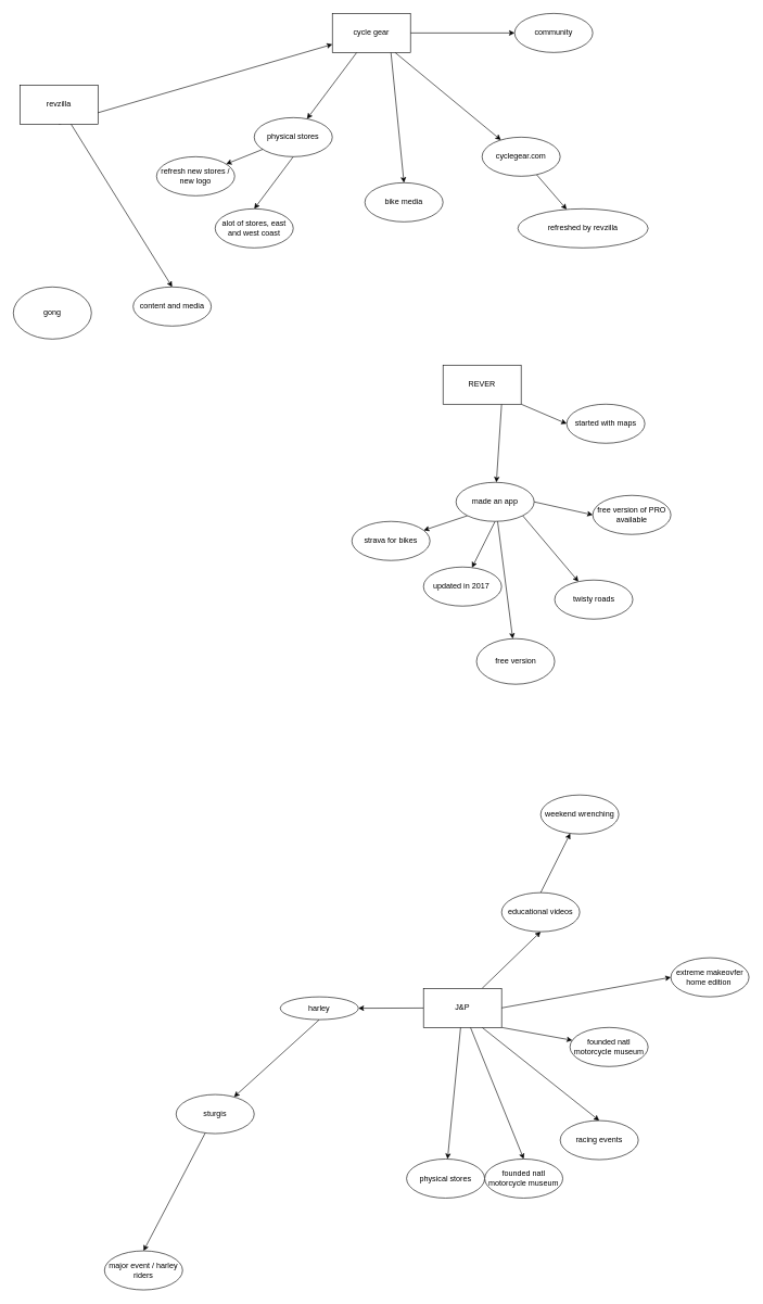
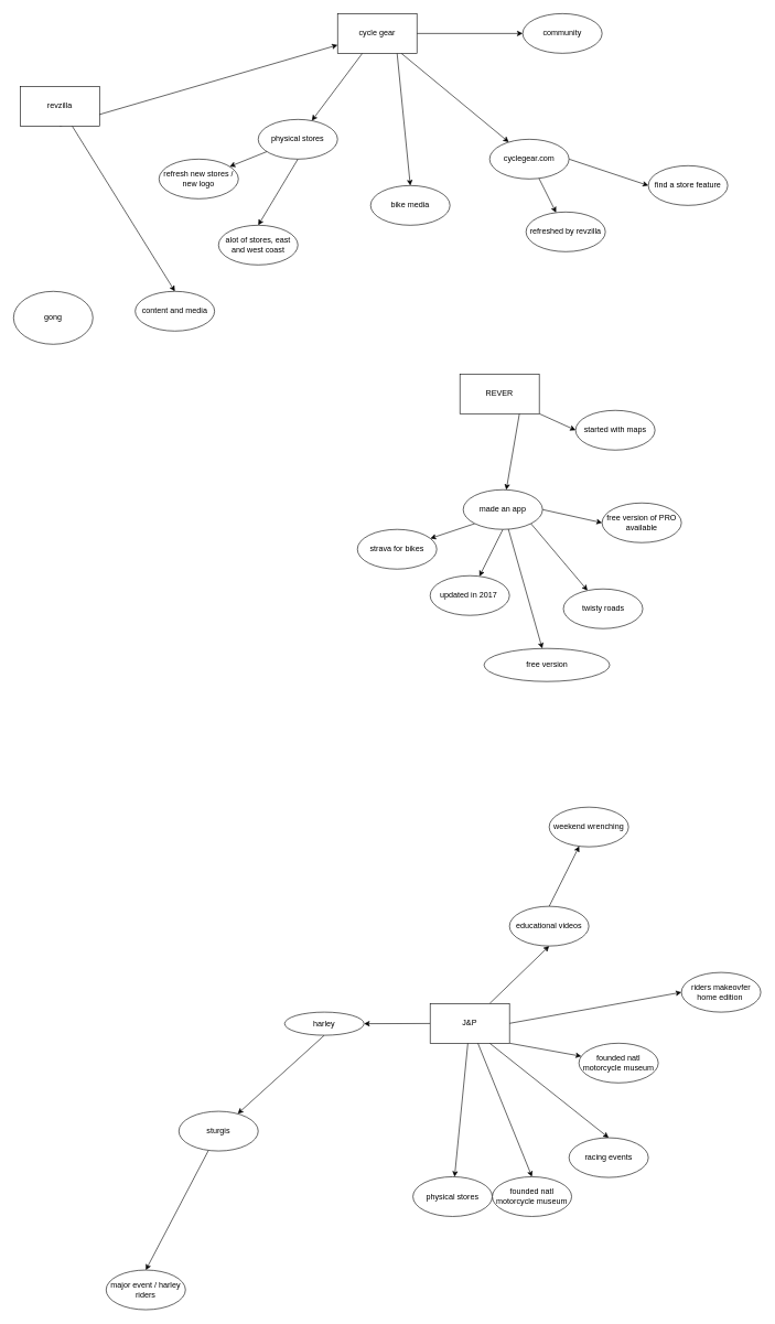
+ <mxCell id="19" style="edgeStyle=none;rounded=0;orthogonalLoop=1;jettySize=auto;html=1;exitX=1;exitY=0.5;exitDx=0;exitDy=0;entryX=0;entryY=0.5;entryDx=0;entryDy=0;" edge="1" parent="1" source="20" target="22"><mxGeometry relative="1" as="geometry" /></mxCell>
+ <mxCell id="22" value="find a store feature" style="ellipse;whiteSpace=wrap;html=1;rounded=0;" vertex="1" parent="1"><mxGeometry x="980" y="250" width="120" height="60" as="geometry" /></mxCell>
- <mxCell id="17" value="alot of stores, east and west coast" style="ellipse;whiteSpace=wrap;html=1;rounded=0;" vertex="1" parent="1"><mxGeometry x="330" y="320" width="120" height="60" as="geometry" /></mxCell>
+ <mxCell id="17" value="alot of stores, east and west coast" style="ellipse;whiteSpace=wrap;html=1;rounded=0;" vertex="1" parent="1"><mxGeometry x="330" y="340" width="120" height="60" as="geometry" /></mxCell>
- <mxCell id="21" value="refreshed by revzilla" style="ellipse;whiteSpace=wrap;html=1;rounded=0;" vertex="1" parent="1"><mxGeometry x="795" y="320" width="200" height="60" as="geometry" /></mxCell>
+ <mxCell id="21" value="refreshed by revzilla" style="ellipse;whiteSpace=wrap;html=1;rounded=0;" vertex="1" parent="1"><mxGeometry x="795" y="320" width="120" height="60" as="geometry" /></mxCell>
- <mxCell id="47" value="REVER" style="rounded=0;whiteSpace=wrap;html=1;" vertex="1" parent="1"><mxGeometry x="680" y="560" width="120" height="60" as="geometry" /></mxCell>
+ <mxCell id="47" value="REVER" style="rounded=0;whiteSpace=wrap;html=1;" vertex="1" parent="1"><mxGeometry x="695" y="565" width="120" height="60" as="geometry" /></mxCell>
- <mxCell id="55" value="free version&lt;br&gt;" style="ellipse;whiteSpace=wrap;html=1;rounded=0;" vertex="1" parent="1"><mxGeometry x="731.5" y="980" width="120" height="70" as="geometry" /></mxCell>
+ <mxCell id="55" value="free version&lt;br&gt;" style="ellipse;whiteSpace=wrap;html=1;rounded=0;" vertex="1" parent="1"><mxGeometry x="731.5" y="980" width="190" height="50" as="geometry" /></mxCell>
- <mxCell id="41" value="extreme makeovfer home edition&amp;nbsp;" style="ellipse;whiteSpace=wrap;html=1;rounded=0;" vertex="1" parent="1"><mxGeometry x="1030" y="1470" width="120" height="60" as="geometry" /></mxCell>
+ <mxCell id="41" value="riders makeovfer home edition&amp;nbsp;" style="ellipse;whiteSpace=wrap;html=1;rounded=0;" vertex="1" parent="1"><mxGeometry x="1030" y="1470" width="120" height="60" as="geometry" /></mxCell>
